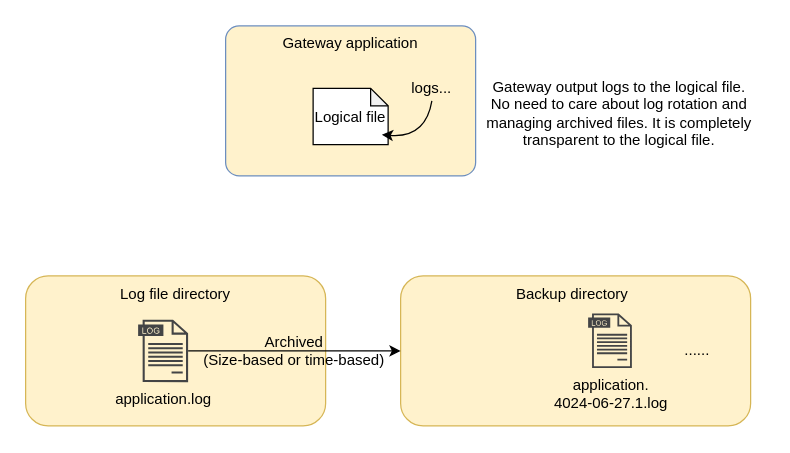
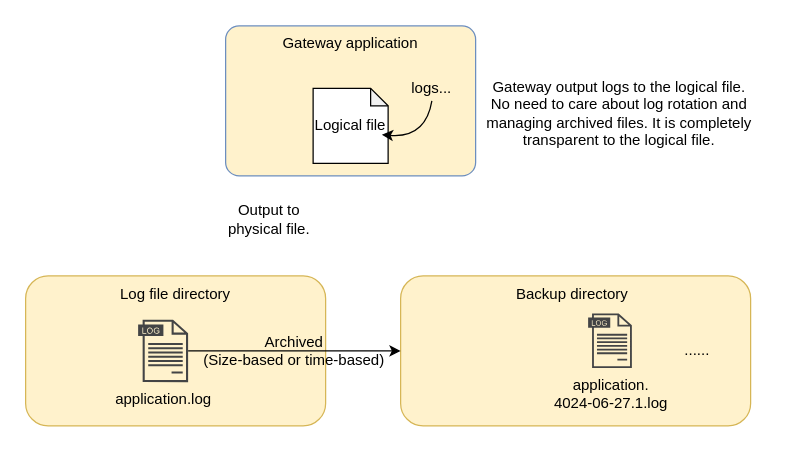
- <mxCell id="13" value="Logical file" style="shape=note;whiteSpace=wrap;html=1;backgroundOutline=1;darkOpacity=0.05;size=14;" parent="1" vertex="1"><mxGeometry x="250" y="70" width="60" height="45" as="geometry" /></mxCell>
+ <mxCell id="13" value="Logical file" style="shape=note;whiteSpace=wrap;html=1;backgroundOutline=1;darkOpacity=0.05;size=14;" parent="1" vertex="1"><mxGeometry x="250" y="70" width="60" height="60" as="geometry" /></mxCell>
+ <mxCell id="18" value="Output to physical file." style="text;html=1;strokeColor=none;fillColor=none;align=center;verticalAlign=middle;whiteSpace=wrap;rounded=0;" parent="1" vertex="1"><mxGeometry x="180" y="160" width="70" height="30" as="geometry" /></mxCell>
